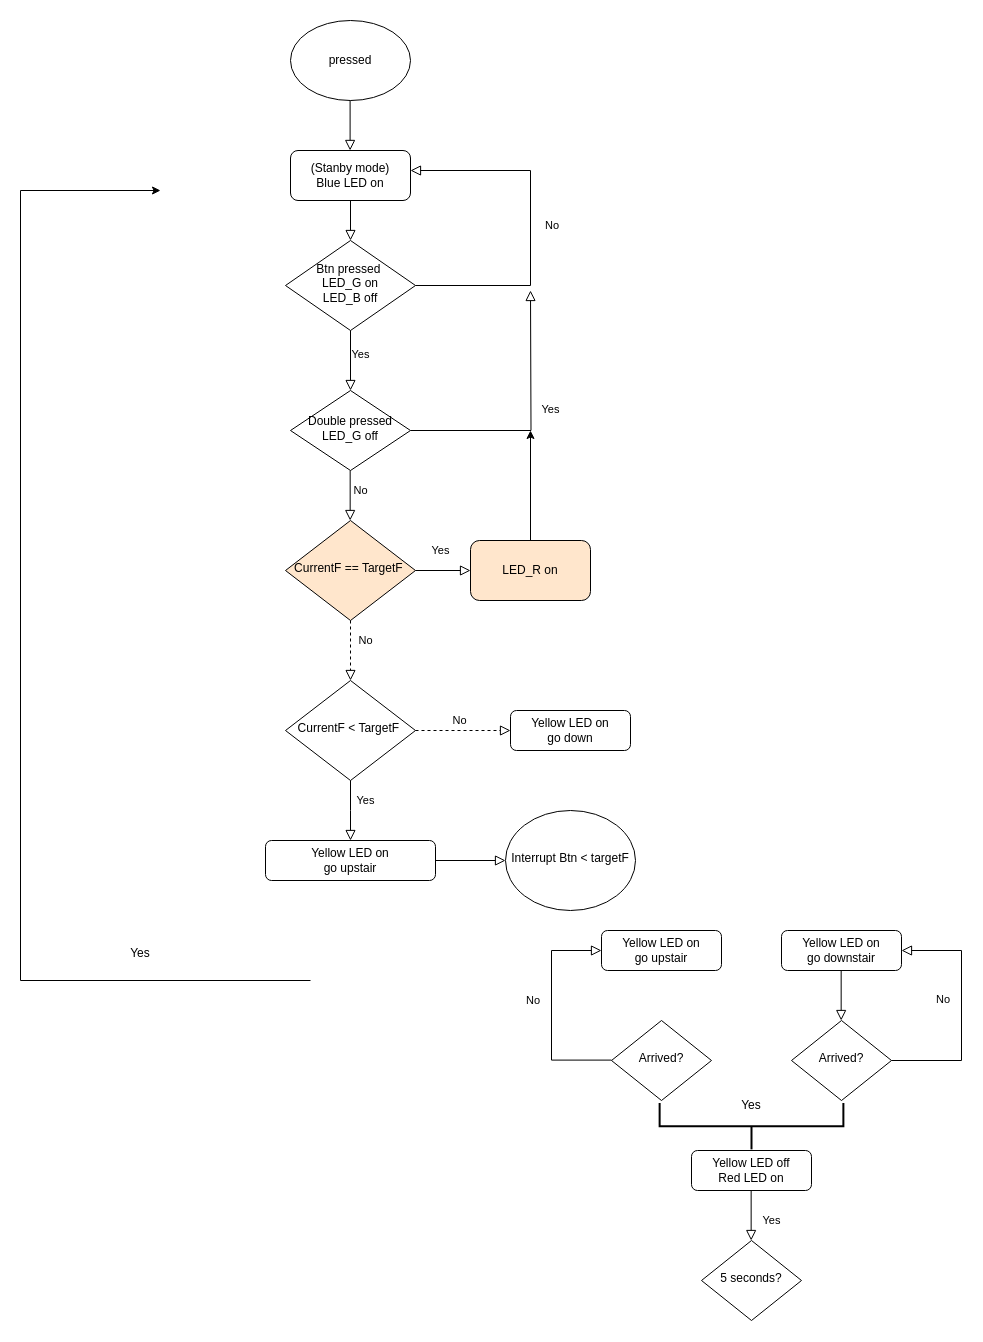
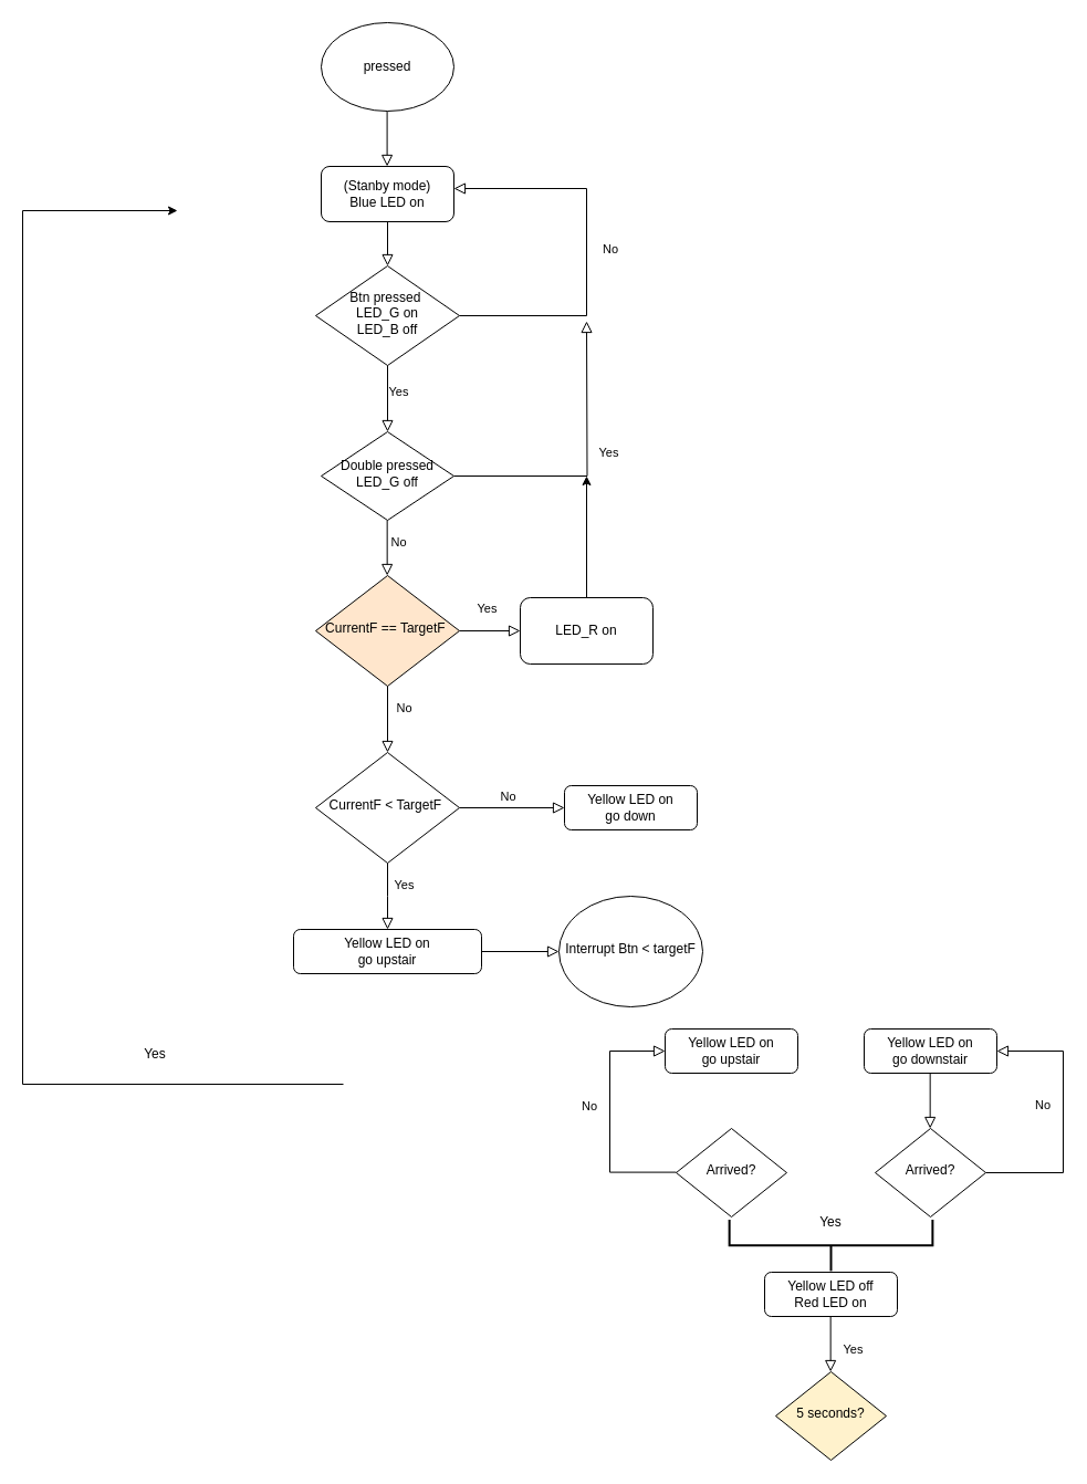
- <mxCell id="32" value="LED_R on" style="rounded=1;whiteSpace=wrap;html=1;fillColor=#ffe6cc;" vertex="1" parent="1"><mxGeometry x="470" y="540" width="120" height="60" as="geometry" /></mxCell>
+ <mxCell id="32" value="LED_R on" style="rounded=1;whiteSpace=wrap;html=1;" vertex="1" parent="1"><mxGeometry x="470" y="540" width="120" height="60" as="geometry" /></mxCell>
- <mxCell id="35" value="No" style="edgeStyle=orthogonalEdgeStyle;rounded=0;html=1;jettySize=auto;orthogonalLoop=1;fontSize=11;endArrow=block;endFill=0;endSize=8;strokeWidth=1;shadow=0;labelBackgroundColor=none;exitX=0.5;exitY=1;exitDx=0;exitDy=0;entryX=0.5;entryY=0;entryDx=0;entryDy=0;dashed=1;" edge="1" parent="1" source="27" target="28"><mxGeometry x="-0.333" y="15" relative="1" as="geometry"><mxPoint as="offset" /><mxPoint x="355" y="710" as="sourcePoint" /><mxPoint x="400" y="710" as="targetPoint" /></mxGeometry></mxCell>
+ <mxCell id="35" value="No" style="edgeStyle=orthogonalEdgeStyle;rounded=0;html=1;jettySize=auto;orthogonalLoop=1;fontSize=11;endArrow=block;endFill=0;endSize=8;strokeWidth=1;shadow=0;labelBackgroundColor=none;exitX=0.5;exitY=1;exitDx=0;exitDy=0;entryX=0.5;entryY=0;entryDx=0;entryDy=0;" edge="1" parent="1" source="27" target="28"><mxGeometry x="-0.333" y="15" relative="1" as="geometry"><mxPoint as="offset" /><mxPoint x="355" y="710" as="sourcePoint" /><mxPoint x="400" y="710" as="targetPoint" /></mxGeometry></mxCell>
- <mxCell id="33" value="No" style="edgeStyle=orthogonalEdgeStyle;rounded=0;html=1;jettySize=auto;orthogonalLoop=1;fontSize=11;endArrow=block;endFill=0;endSize=8;strokeWidth=1;shadow=0;labelBackgroundColor=none;exitX=1;exitY=0.5;exitDx=0;exitDy=0;entryX=0;entryY=0.5;entryDx=0;entryDy=0;dashed=1;" edge="1" parent="1" source="28" target="38"><mxGeometry x="-0.079" y="10" relative="1" as="geometry"><mxPoint as="offset" /><mxPoint x="440" y="770" as="sourcePoint" /><mxPoint x="470" y="730" as="targetPoint" /></mxGeometry></mxCell>
+ <mxCell id="33" value="No" style="edgeStyle=orthogonalEdgeStyle;rounded=0;html=1;jettySize=auto;orthogonalLoop=1;fontSize=11;endArrow=block;endFill=0;endSize=8;strokeWidth=1;shadow=0;labelBackgroundColor=none;exitX=1;exitY=0.5;exitDx=0;exitDy=0;entryX=0;entryY=0.5;entryDx=0;entryDy=0;" edge="1" parent="1" source="28" target="38"><mxGeometry x="-0.079" y="10" relative="1" as="geometry"><mxPoint as="offset" /><mxPoint x="440" y="770" as="sourcePoint" /><mxPoint x="470" y="730" as="targetPoint" /></mxGeometry></mxCell>
- <mxCell id="15" value="5 seconds?" style="rhombus;whiteSpace=wrap;html=1;shadow=0;fontFamily=Helvetica;fontSize=12;align=center;strokeWidth=1;spacing=6;spacingTop=-4;" parent="1" vertex="1"><mxGeometry x="701" y="1240" width="100" height="80" as="geometry" /></mxCell>
+ <mxCell id="15" value="5 seconds?" style="rhombus;whiteSpace=wrap;html=1;shadow=0;fontFamily=Helvetica;fontSize=12;align=center;strokeWidth=1;spacing=6;spacingTop=-4;fillColor=#fff2cc;" parent="1" vertex="1"><mxGeometry x="701" y="1240" width="100" height="80" as="geometry" /></mxCell>
